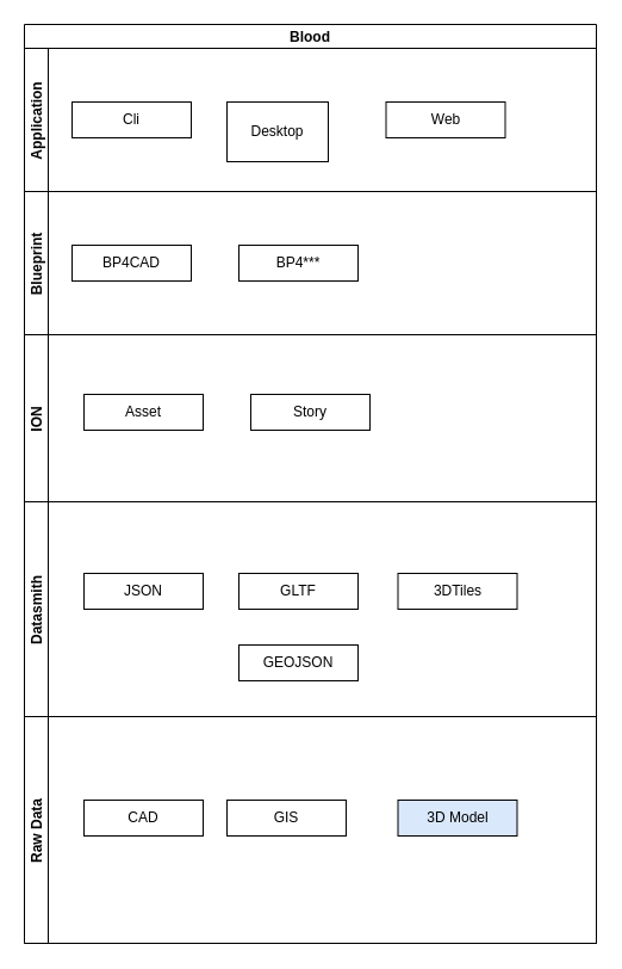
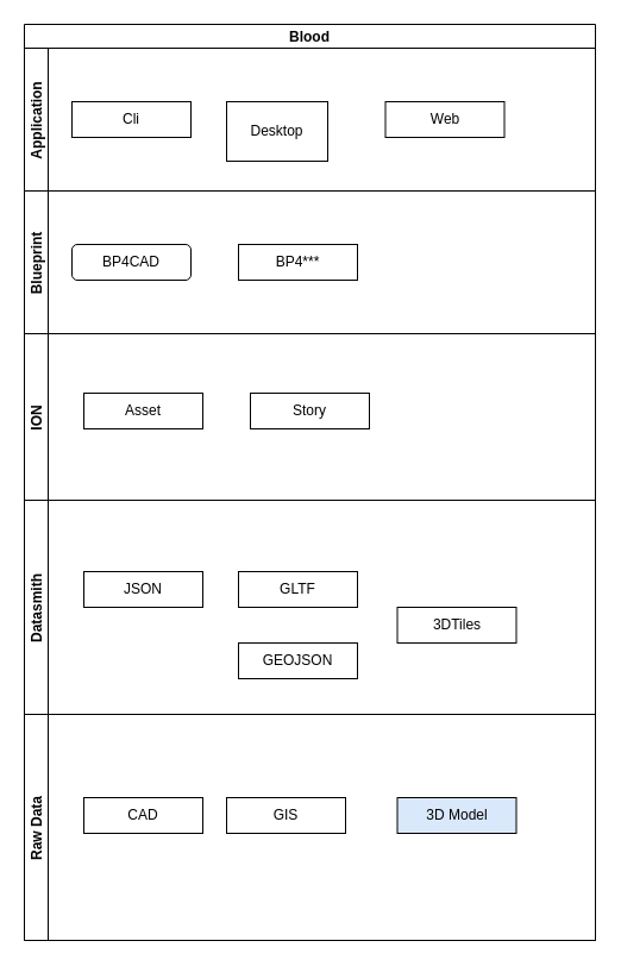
- <mxCell id="8" value="BP4CAD" style="whiteSpace=wrap;html=1;" parent="7" vertex="1"><mxGeometry x="40" y="45" width="100" height="30" as="geometry" /></mxCell>
+ <mxCell id="8" value="BP4CAD" style="whiteSpace=wrap;html=1;rounded=1;" parent="7" vertex="1"><mxGeometry x="40" y="45" width="100" height="30" as="geometry" /></mxCell>
- <mxCell id="16" value="3DTiles" style="whiteSpace=wrap;html=1;" parent="13" vertex="1"><mxGeometry x="313.5" y="60" width="100" height="30" as="geometry" /></mxCell>
+ <mxCell id="16" value="3DTiles" style="whiteSpace=wrap;html=1;" parent="13" vertex="1"><mxGeometry x="313.5" y="90" width="100" height="30" as="geometry" /></mxCell>
